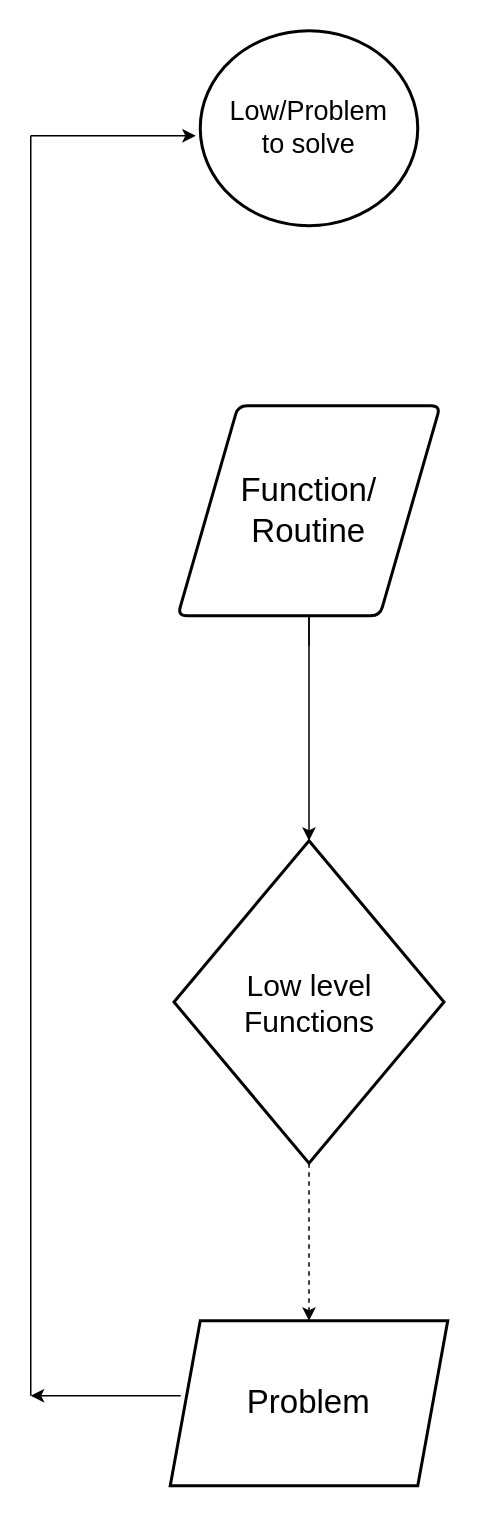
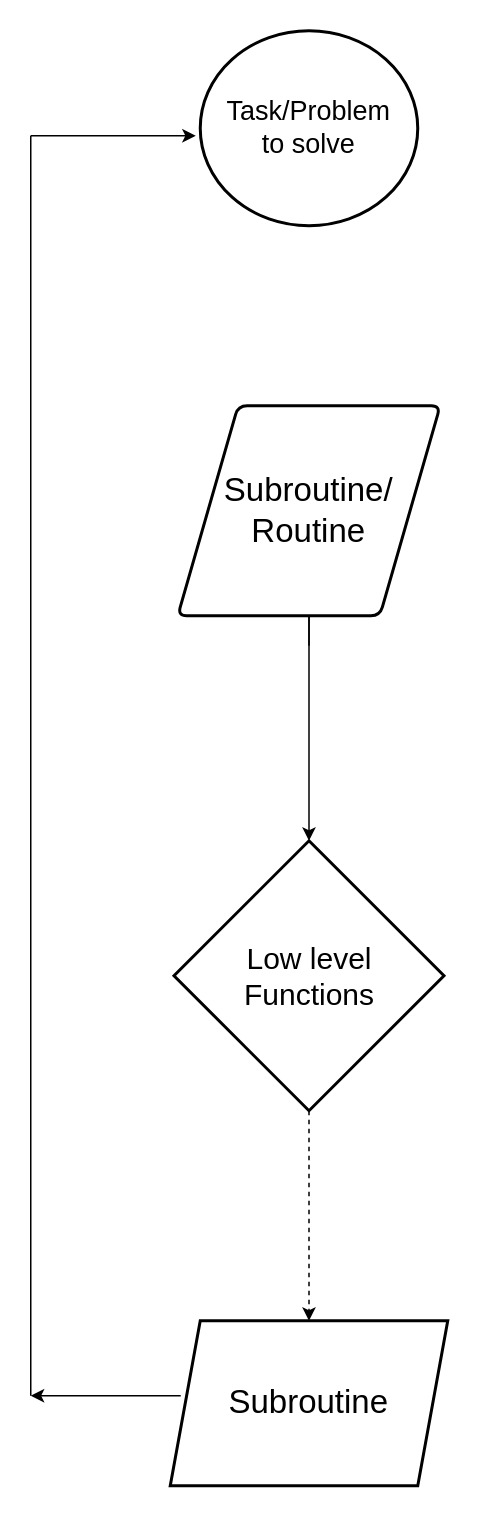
- <mxCell id="7" value="&lt;font style=&quot;font-size: 18px;&quot;&gt;Low/Problem &lt;br&gt;to solve&lt;/font&gt;" style="strokeWidth=2;html=1;shape=mxgraph.flowchart.start_2;whiteSpace=wrap;rounded=1;arcSize=12;size=0.23;" vertex="1" parent="1"><mxGeometry x="133" y="20" width="145" height="130" as="geometry" /></mxCell>
+ <mxCell id="7" value="&lt;font style=&quot;font-size: 18px;&quot;&gt;Task/Problem &lt;br&gt;to solve&lt;/font&gt;" style="strokeWidth=2;html=1;shape=mxgraph.flowchart.start_2;whiteSpace=wrap;rounded=1;arcSize=12;size=0.23;" vertex="1" parent="1"><mxGeometry x="133" y="20" width="145" height="130" as="geometry" /></mxCell>
- <mxCell id="3" value="&lt;font style=&quot;font-size: 22px;&quot;&gt;Function/&lt;br&gt;Routine&lt;/font&gt;" style="strokeWidth=2;html=1;shape=parallelogram;whiteSpace=wrap;rounded=1;arcSize=12;size=0.23;perimeter=parallelogramPerimeter;" vertex="1" parent="1"><mxGeometry x="118" y="270" width="175" height="140" as="geometry" /></mxCell>
+ <mxCell id="3" value="&lt;font style=&quot;font-size: 22px;&quot;&gt;Subroutine/&lt;br&gt;Routine&lt;/font&gt;" style="strokeWidth=2;html=1;shape=parallelogram;whiteSpace=wrap;rounded=1;arcSize=12;size=0.23;perimeter=parallelogramPerimeter;" vertex="1" parent="1"><mxGeometry x="118" y="270" width="175" height="140" as="geometry" /></mxCell>
- <mxCell id="6" value="&lt;font style=&quot;font-size: 20px;&quot;&gt;Low level &lt;br&gt;Functions&lt;/font&gt;" style="strokeWidth=2;html=1;shape=mxgraph.flowchart.decision;whiteSpace=wrap;" vertex="1" parent="1"><mxGeometry x="115.5" y="560" width="180" height="215" as="geometry" /></mxCell>
+ <mxCell id="6" value="&lt;font style=&quot;font-size: 20px;&quot;&gt;Low level &lt;br&gt;Functions&lt;/font&gt;" style="strokeWidth=2;html=1;shape=mxgraph.flowchart.decision;whiteSpace=wrap;" vertex="1" parent="1"><mxGeometry x="115.5" y="560" width="180" height="180" as="geometry" /></mxCell>
- <mxCell id="8" value="&lt;font style=&quot;font-size: 22px;&quot;&gt;Problem&lt;/font&gt;" style="shape=parallelogram;perimeter=parallelogramPerimeter;whiteSpace=wrap;html=1;fixedSize=1;strokeWidth=2;" vertex="1" parent="1"><mxGeometry x="113" y="880" width="185" height="110" as="geometry" /></mxCell>
+ <mxCell id="8" value="&lt;font style=&quot;font-size: 22px;&quot;&gt;Subroutine&lt;/font&gt;" style="shape=parallelogram;perimeter=parallelogramPerimeter;whiteSpace=wrap;html=1;fixedSize=1;strokeWidth=2;" vertex="1" parent="1"><mxGeometry x="113" y="880" width="185" height="110" as="geometry" /></mxCell>
